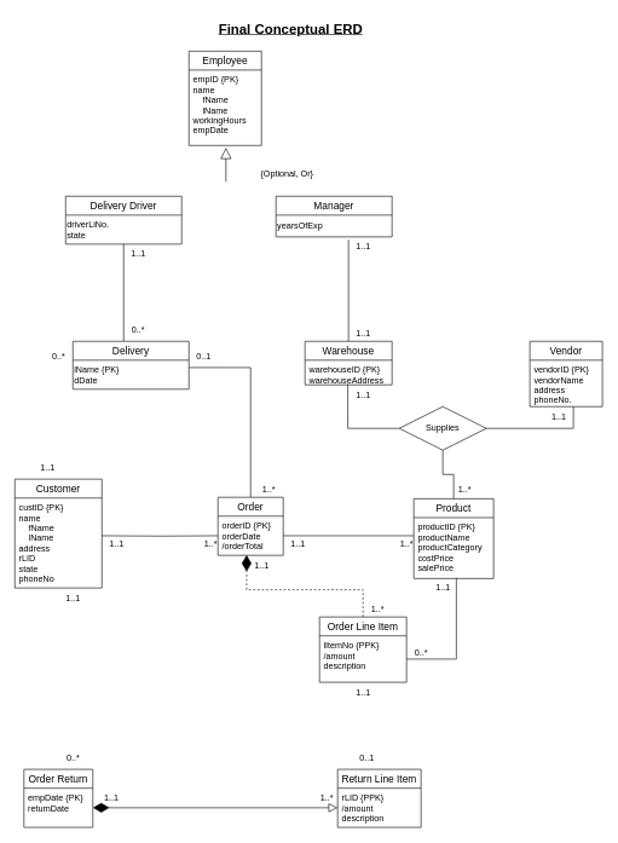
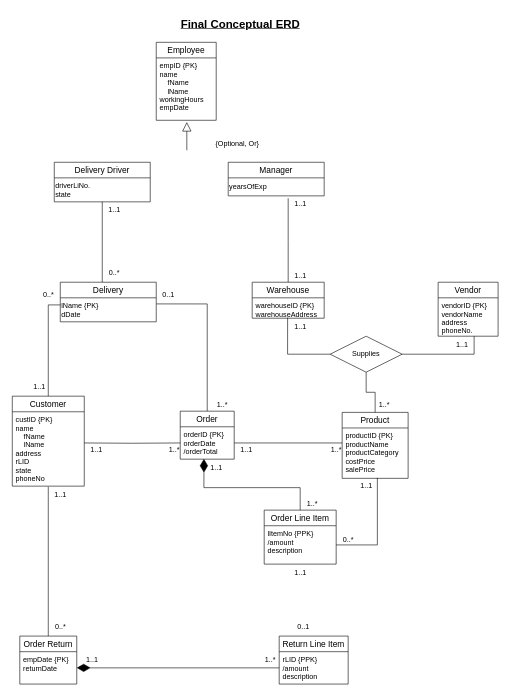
+ <mxCell id="2" style="edgeStyle=orthogonalEdgeStyle;rounded=0;orthogonalLoop=1;jettySize=auto;html=1;exitX=0.5;exitY=0;exitDx=0;exitDy=0;startArrow=none;startFill=0;endArrow=none;endFill=0;entryX=0.002;entryY=0.296;entryDx=0;entryDy=0;entryPerimeter=0;" parent="1" source="3" target="49" edge="1"><mxGeometry relative="1" as="geometry"><mxPoint x="130" y="610" as="targetPoint" /></mxGeometry></mxCell>
- <mxCell id="53" style="edgeStyle=orthogonalEdgeStyle;rounded=0;orthogonalLoop=1;jettySize=auto;html=1;endArrow=diamondThin;endFill=1;entryX=0.439;entryY=0.991;entryDx=0;entryDy=0;entryPerimeter=0;strokeWidth=1;jumpSize=6;strokeColor=default;startSize=0;endSize=20;dashed=1;" parent="1" source="54" target="7" edge="1"><mxGeometry relative="1" as="geometry"><mxPoint x="320" y="770" as="targetPoint" /></mxGeometry></mxCell>
+ <mxCell id="53" style="edgeStyle=orthogonalEdgeStyle;rounded=0;orthogonalLoop=1;jettySize=auto;html=1;endArrow=diamondThin;endFill=1;entryX=0.439;entryY=0.991;entryDx=0;entryDy=0;entryPerimeter=0;strokeWidth=1;jumpSize=6;strokeColor=default;startSize=0;endSize=20;" parent="1" source="54" target="7" edge="1"><mxGeometry relative="1" as="geometry"><mxPoint x="320" y="770" as="targetPoint" /></mxGeometry></mxCell>
+ <mxCell id="42" style="edgeStyle=orthogonalEdgeStyle;rounded=0;orthogonalLoop=1;jettySize=auto;html=1;exitX=0.5;exitY=0;exitDx=0;exitDy=0;entryX=0.5;entryY=1.008;entryDx=0;entryDy=0;entryPerimeter=0;fontSize=12;endArrow=none;endFill=0;" parent="1" source="43" target="4" edge="1"><mxGeometry relative="1" as="geometry" /></mxCell>
- <mxCell id="63" style="edgeStyle=orthogonalEdgeStyle;rounded=0;jumpSize=6;orthogonalLoop=1;jettySize=auto;html=1;entryX=0;entryY=0.5;entryDx=0;entryDy=0;strokeColor=default;strokeWidth=1;endArrow=block;endFill=0;startArrow=diamondThin;startFill=1;targetPerimeterSpacing=0;endSize=10;sourcePerimeterSpacing=0;startSize=20;" parent="1" source="44" target="62" edge="1"><mxGeometry relative="1" as="geometry" /></mxCell>
+ <mxCell id="63" style="edgeStyle=orthogonalEdgeStyle;rounded=0;jumpSize=6;orthogonalLoop=1;jettySize=auto;html=1;entryX=0;entryY=0.5;entryDx=0;entryDy=0;strokeColor=default;strokeWidth=1;endArrow=none;endFill=0;startArrow=diamondThin;startFill=1;targetPerimeterSpacing=0;endSize=10;sourcePerimeterSpacing=0;startSize=20;" parent="1" source="44" target="62" edge="1"><mxGeometry relative="1" as="geometry" /></mxCell>
